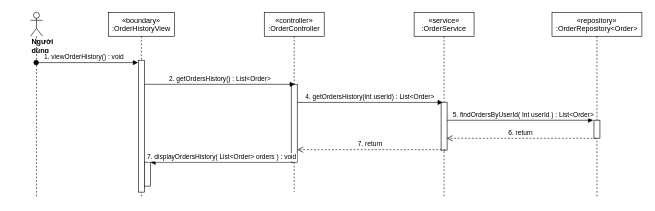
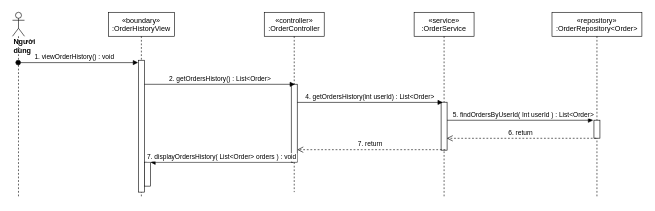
- <mxCell id="7" value="&lt;div&gt;&lt;b&gt;Người dùng&lt;/b&gt;&lt;/div&gt;" style="shape=umlLifeline;participant=umlActor;perimeter=lifelinePerimeter;whiteSpace=wrap;html=1;container=1;collapsible=0;recursiveResize=0;verticalAlign=top;spacingTop=36;outlineConnect=0;align=left;" parent="1" vertex="1"><mxGeometry x="50" y="20" width="20" height="310" as="geometry" /></mxCell>
+ <mxCell id="7" value="&lt;div&gt;&lt;b&gt;Người dùng&lt;/b&gt;&lt;/div&gt;" style="shape=umlLifeline;participant=umlActor;perimeter=lifelinePerimeter;whiteSpace=wrap;html=1;container=1;collapsible=0;recursiveResize=0;verticalAlign=top;spacingTop=36;outlineConnect=0;align=left;" parent="1" vertex="1"><mxGeometry x="20" y="20" width="20" height="310" as="geometry" /></mxCell>
